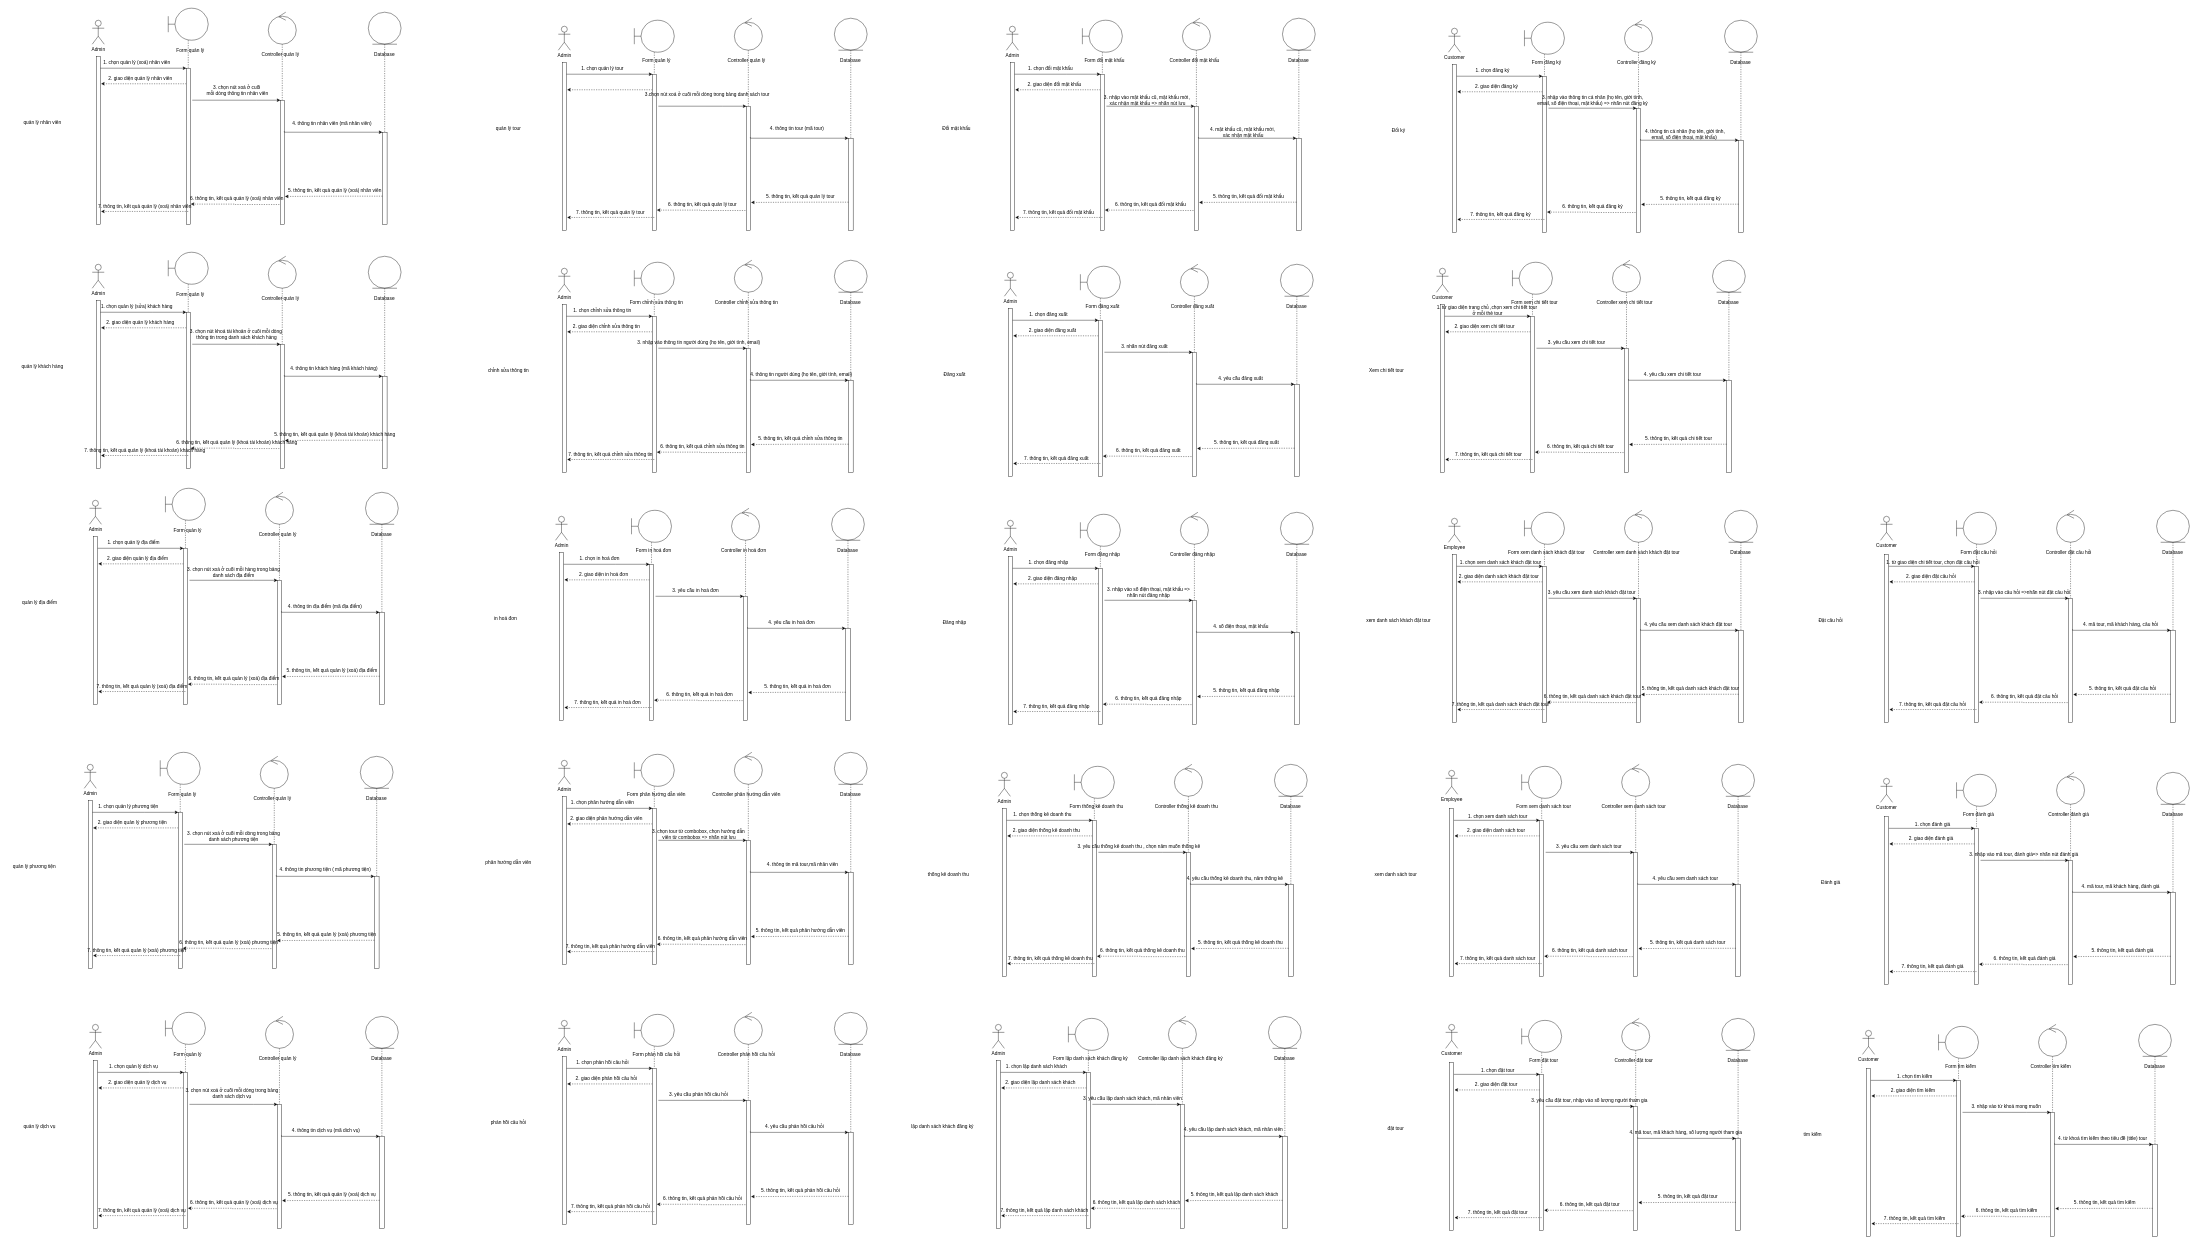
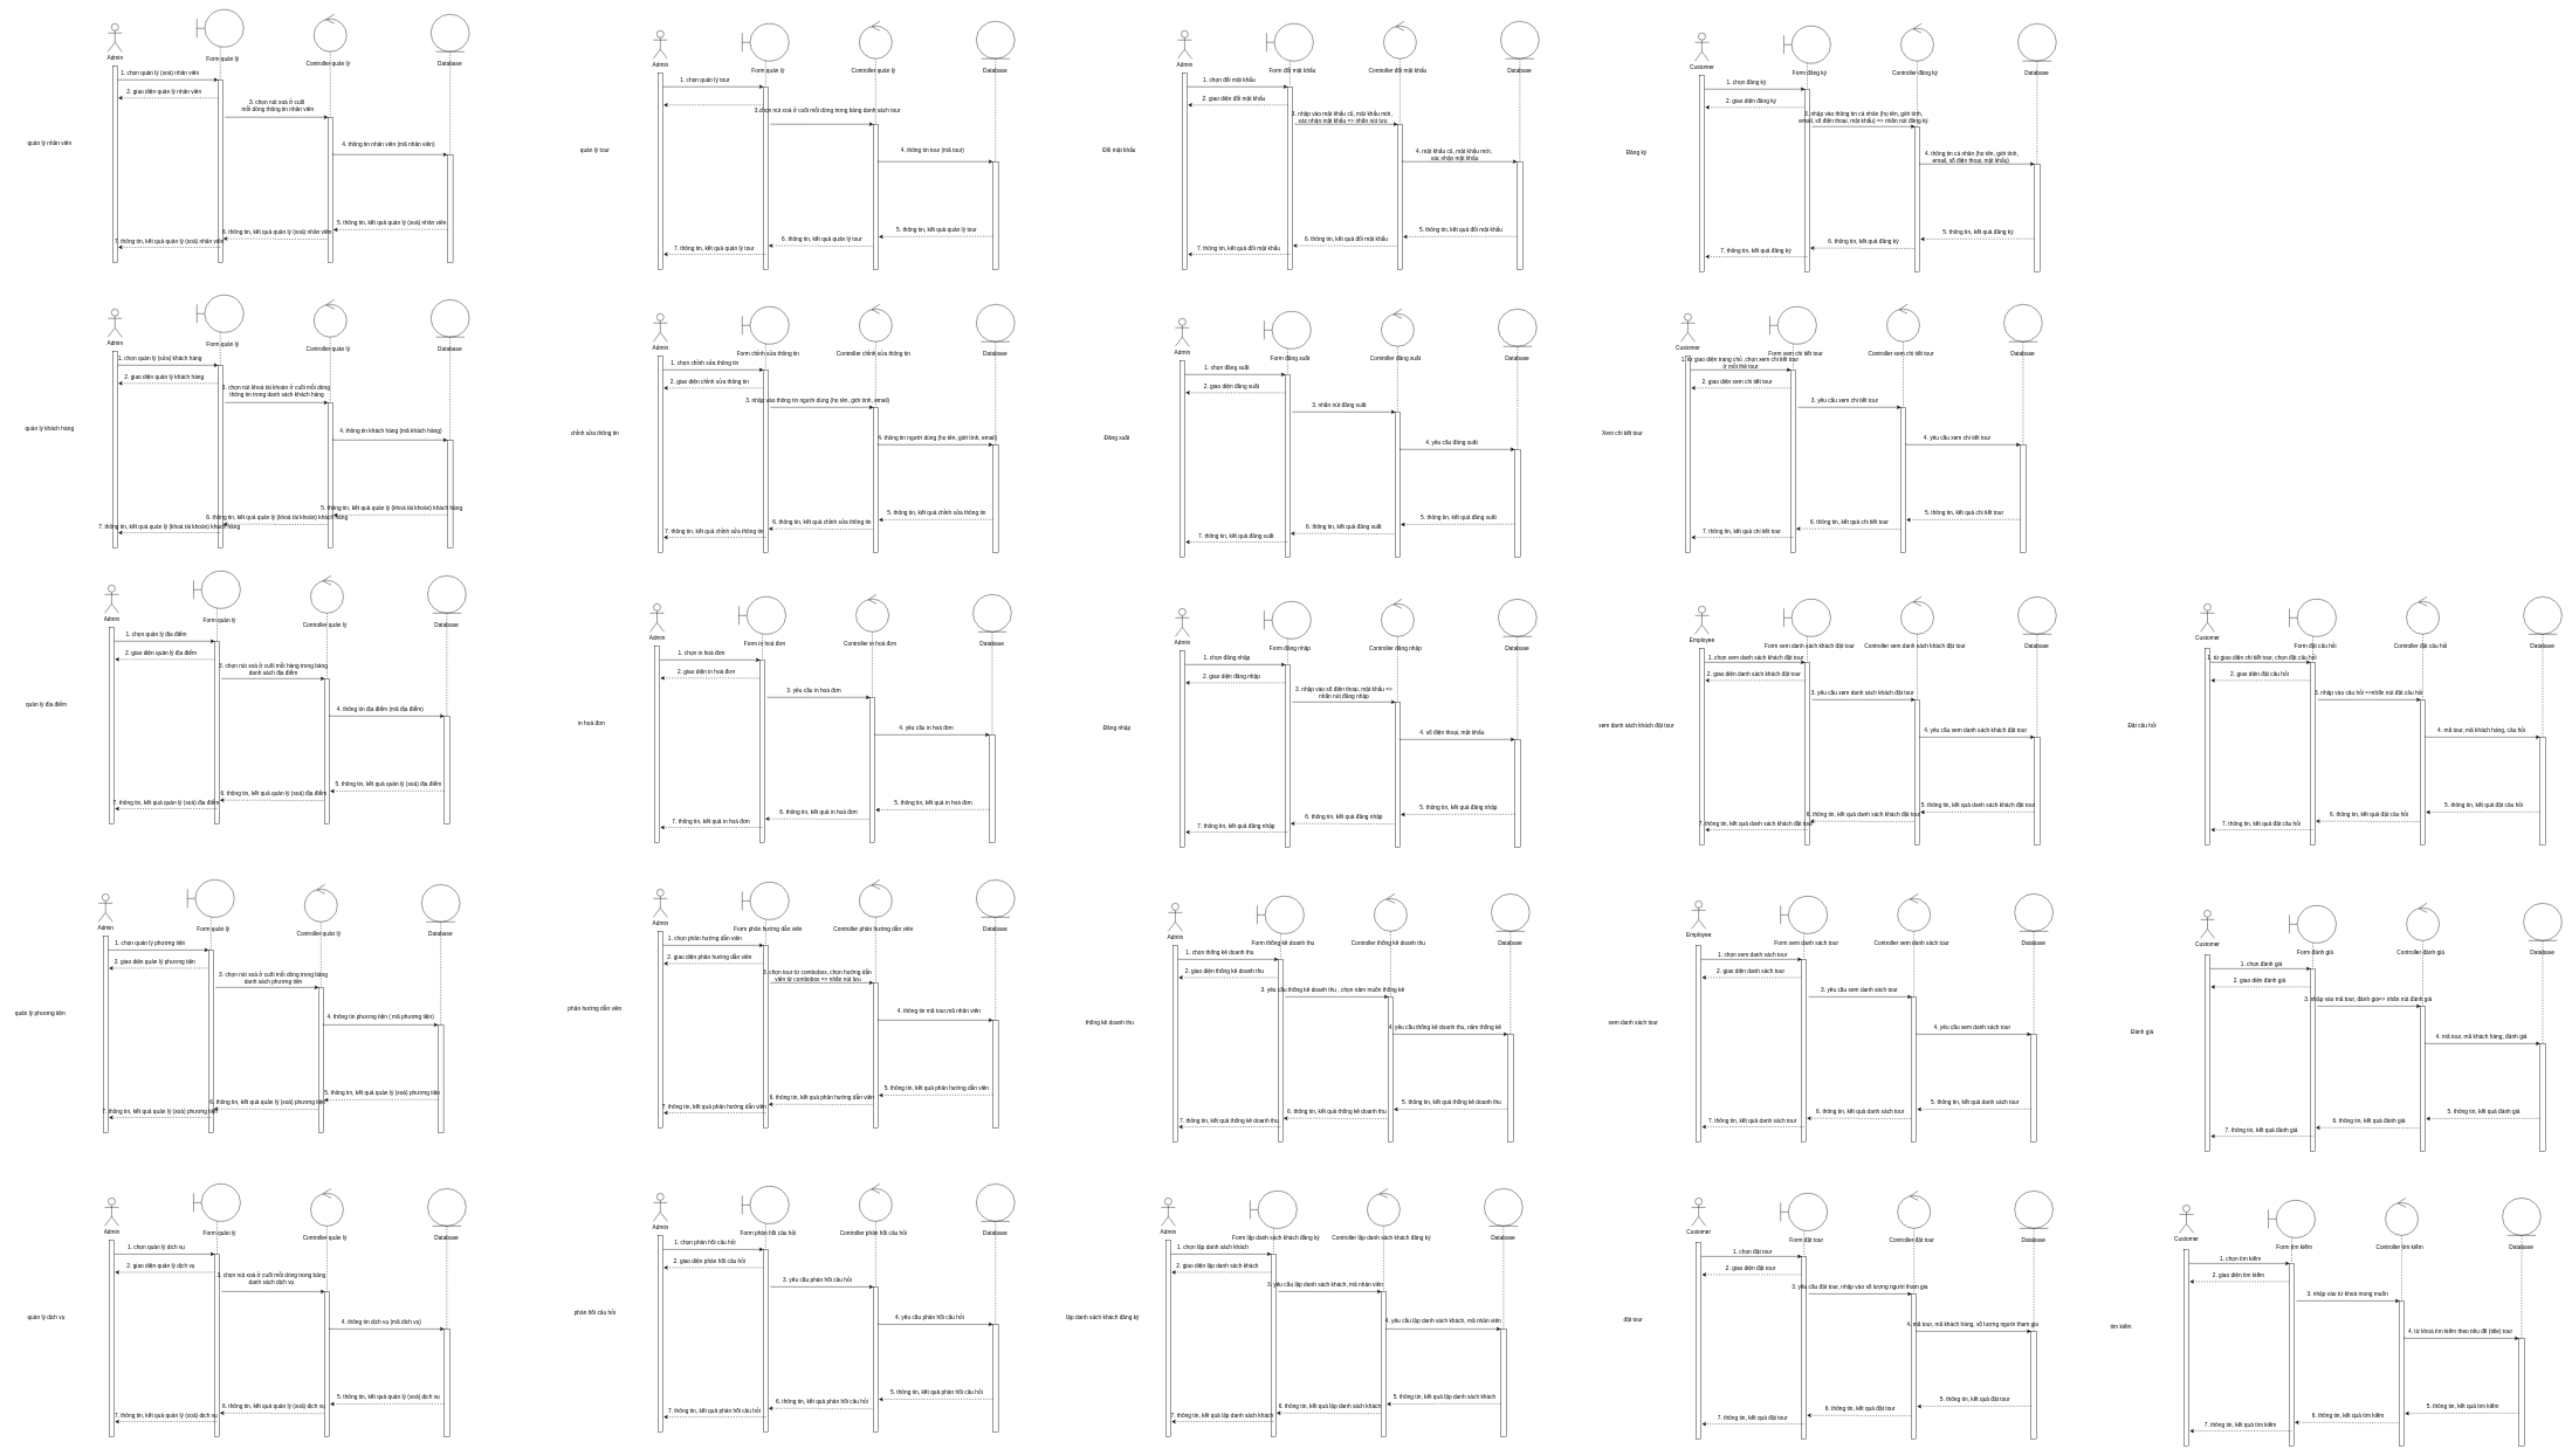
- <mxCell id="464" value="Đổi ký" style="text;html=1;align=center;verticalAlign=middle;resizable=0;points=[];autosize=1;strokeColor=none;fillColor=none;" parent="1" vertex="1"><mxGeometry x="3460" y="310" width="70" height="30" as="geometry" /></mxCell>
+ <mxCell id="464" value="Đăng ký" style="text;html=1;align=center;verticalAlign=middle;resizable=0;points=[];autosize=1;strokeColor=none;fillColor=none;" parent="1" vertex="1"><mxGeometry x="3460" y="310" width="70" height="30" as="geometry" /></mxCell>
